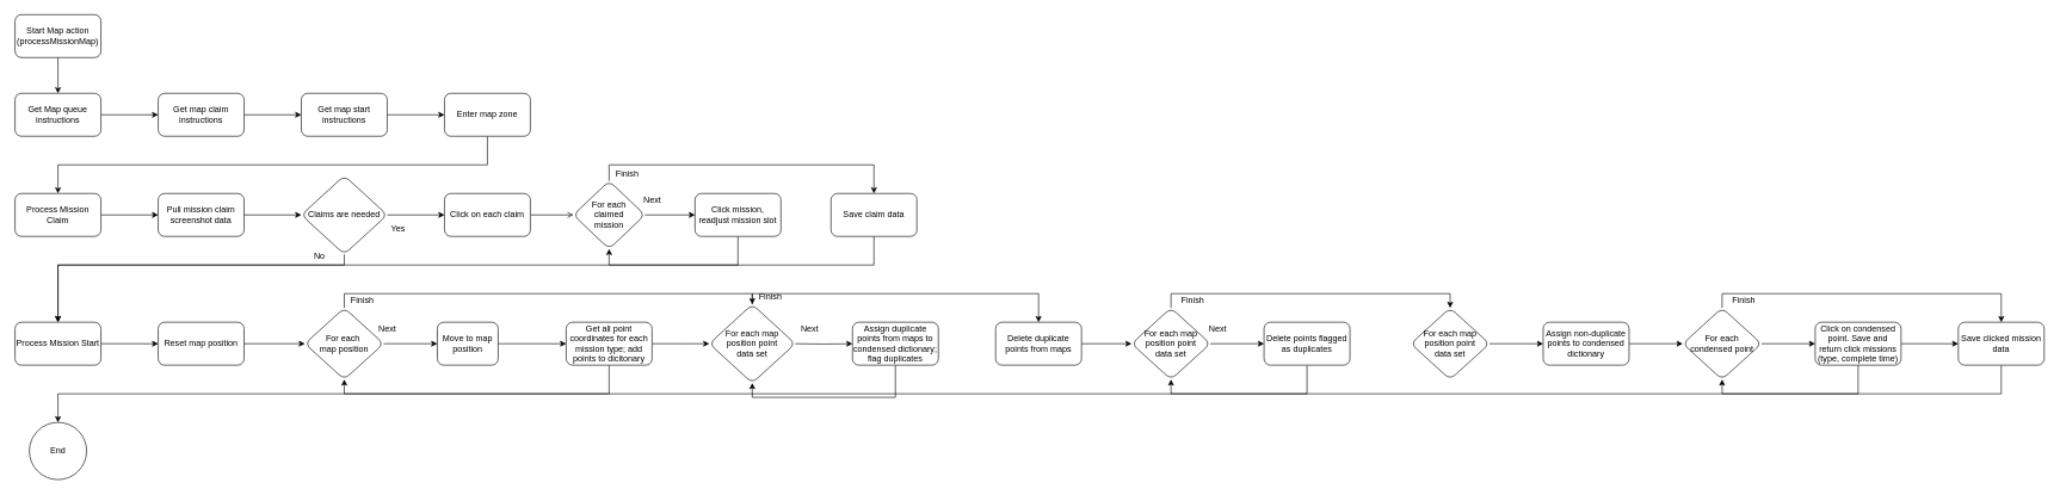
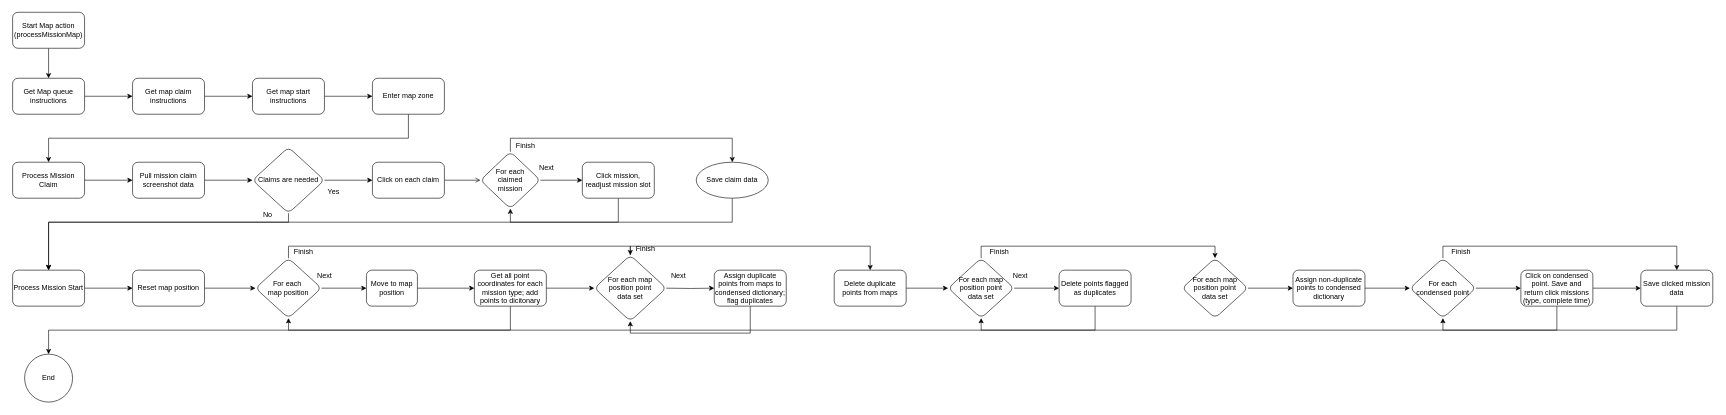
- <mxCell id="32" value="Save claim data" style="whiteSpace=wrap;html=1;rounded=1;" vertex="1" parent="1"><mxGeometry x="1160" y="270" width="120" height="60" as="geometry" /></mxCell>
+ <mxCell id="32" value="Save claim data" style="ellipse;whiteSpace=wrap;html=1;" vertex="1" parent="1"><mxGeometry x="1160" y="270" width="120" height="60" as="geometry" /></mxCell>
